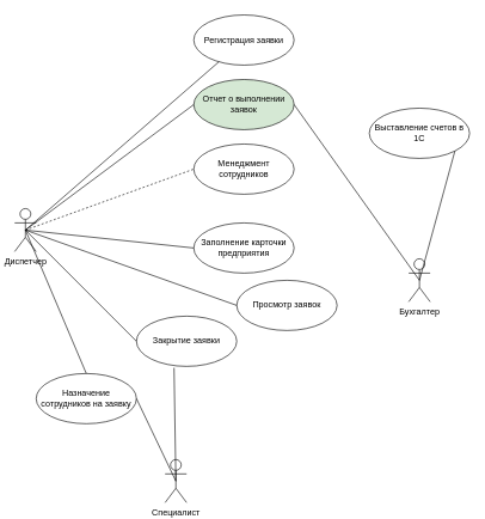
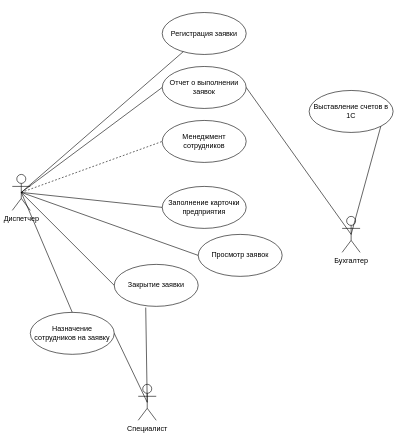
- <mxCell id="6" value="Отчет о выполнении заявок" style="ellipse;whiteSpace=wrap;html=1;fillColor=#d5e8d4;" vertex="1" parent="1"><mxGeometry x="270" y="110" width="140" height="70" as="geometry" /></mxCell>
+ <mxCell id="6" value="Отчет о выполнении заявок" style="ellipse;whiteSpace=wrap;html=1;" vertex="1" parent="1"><mxGeometry x="270" y="110" width="140" height="70" as="geometry" /></mxCell>
